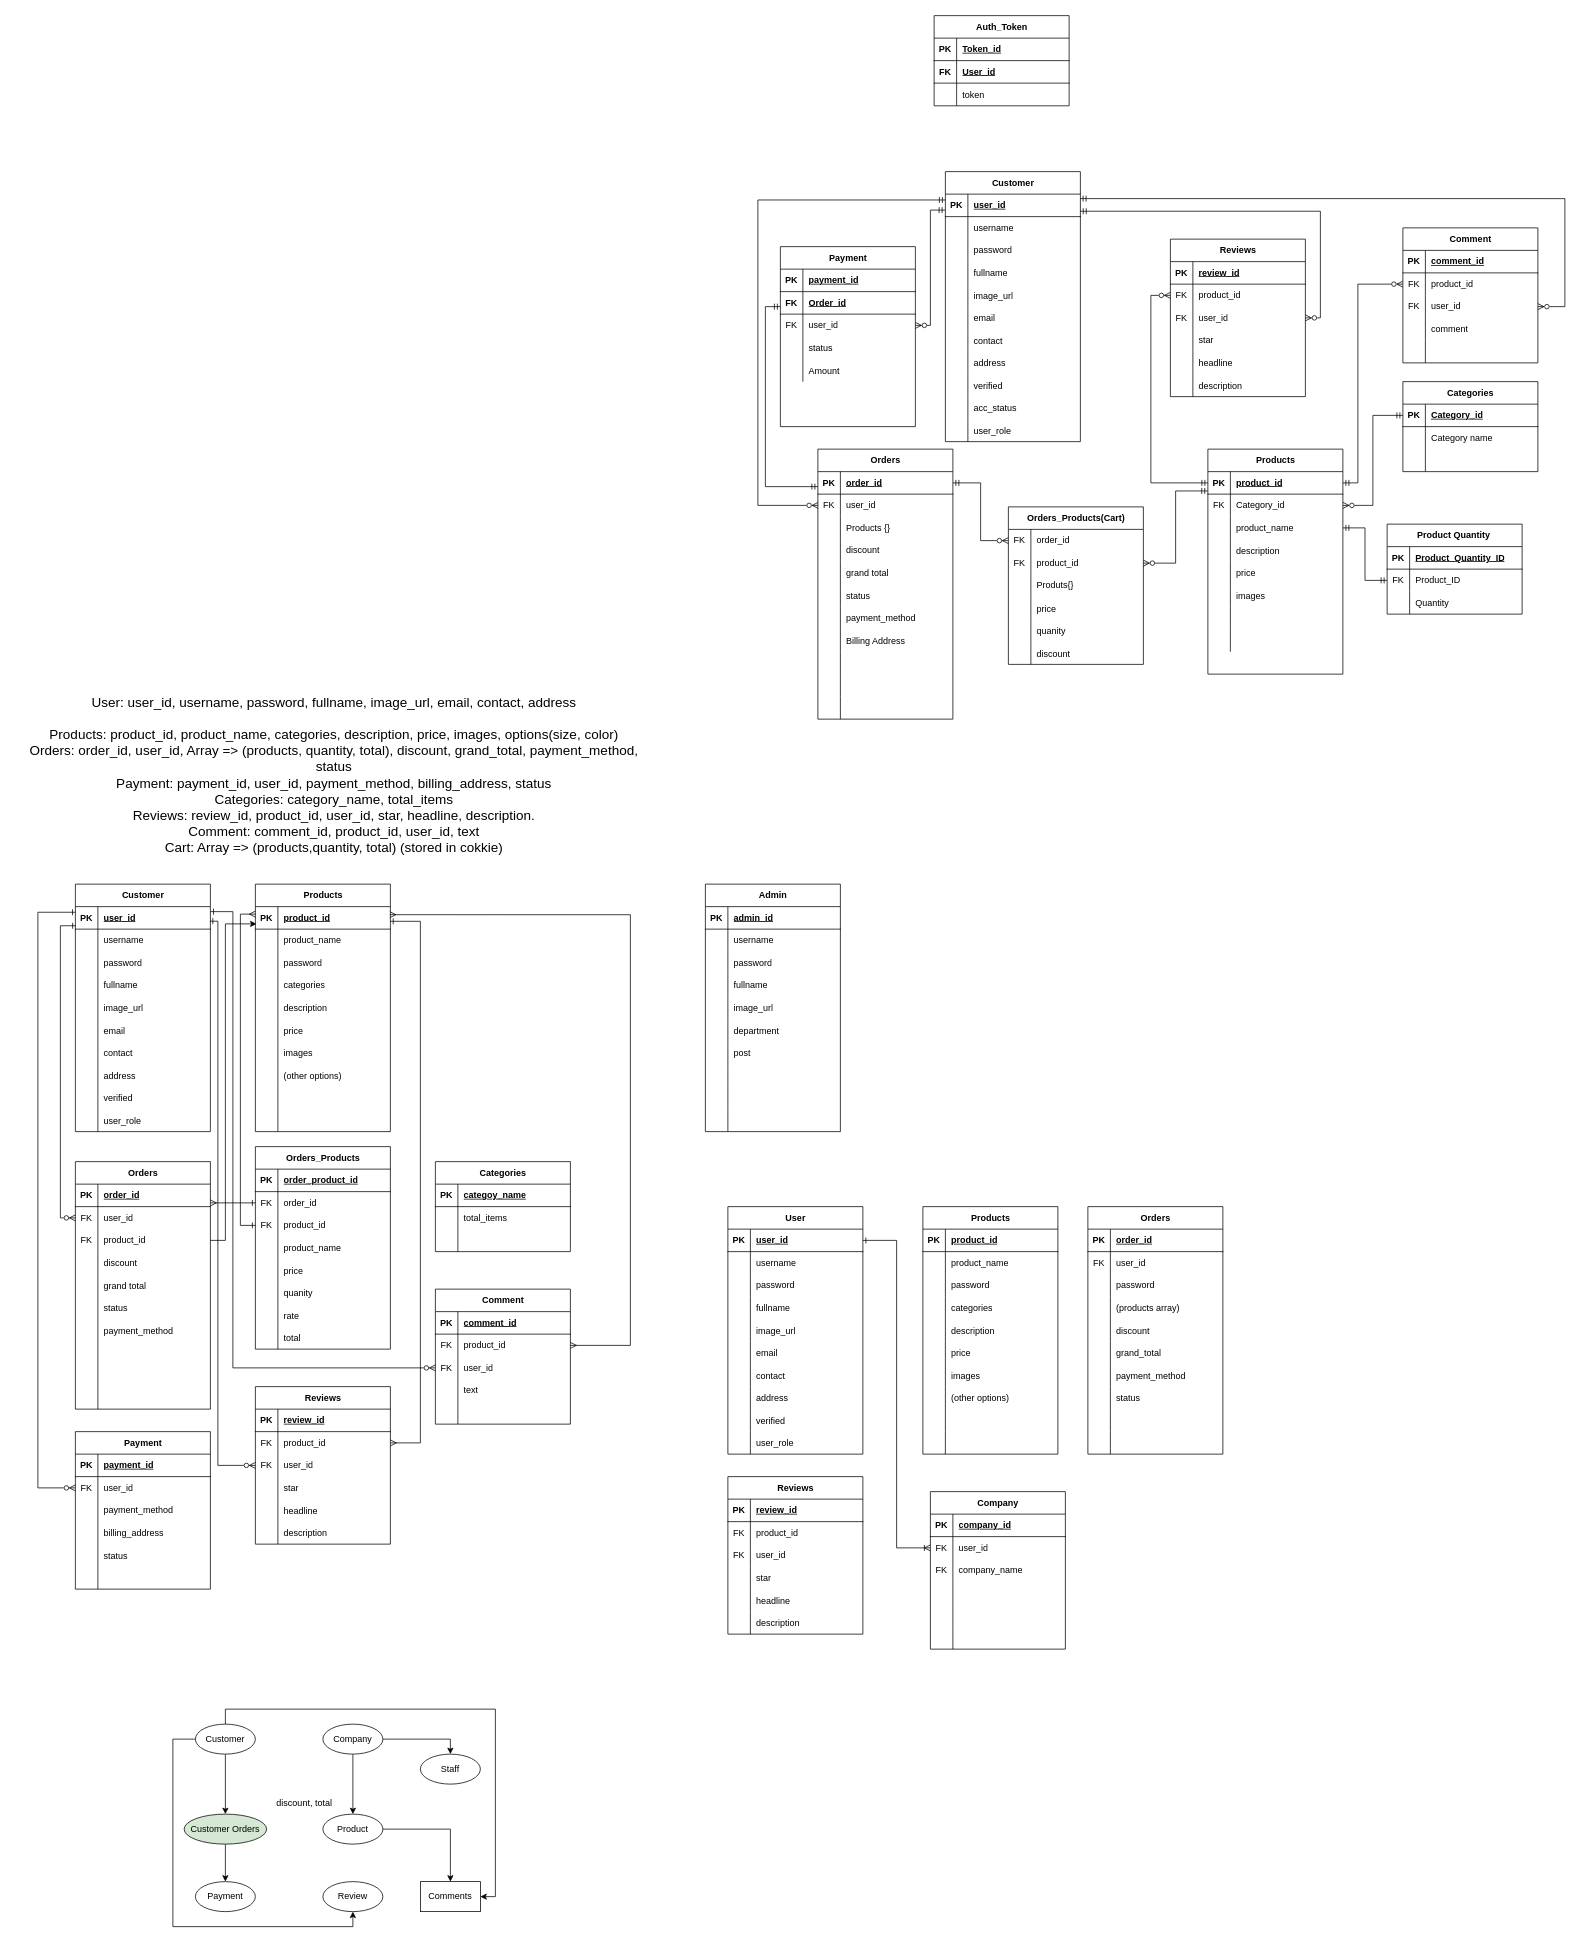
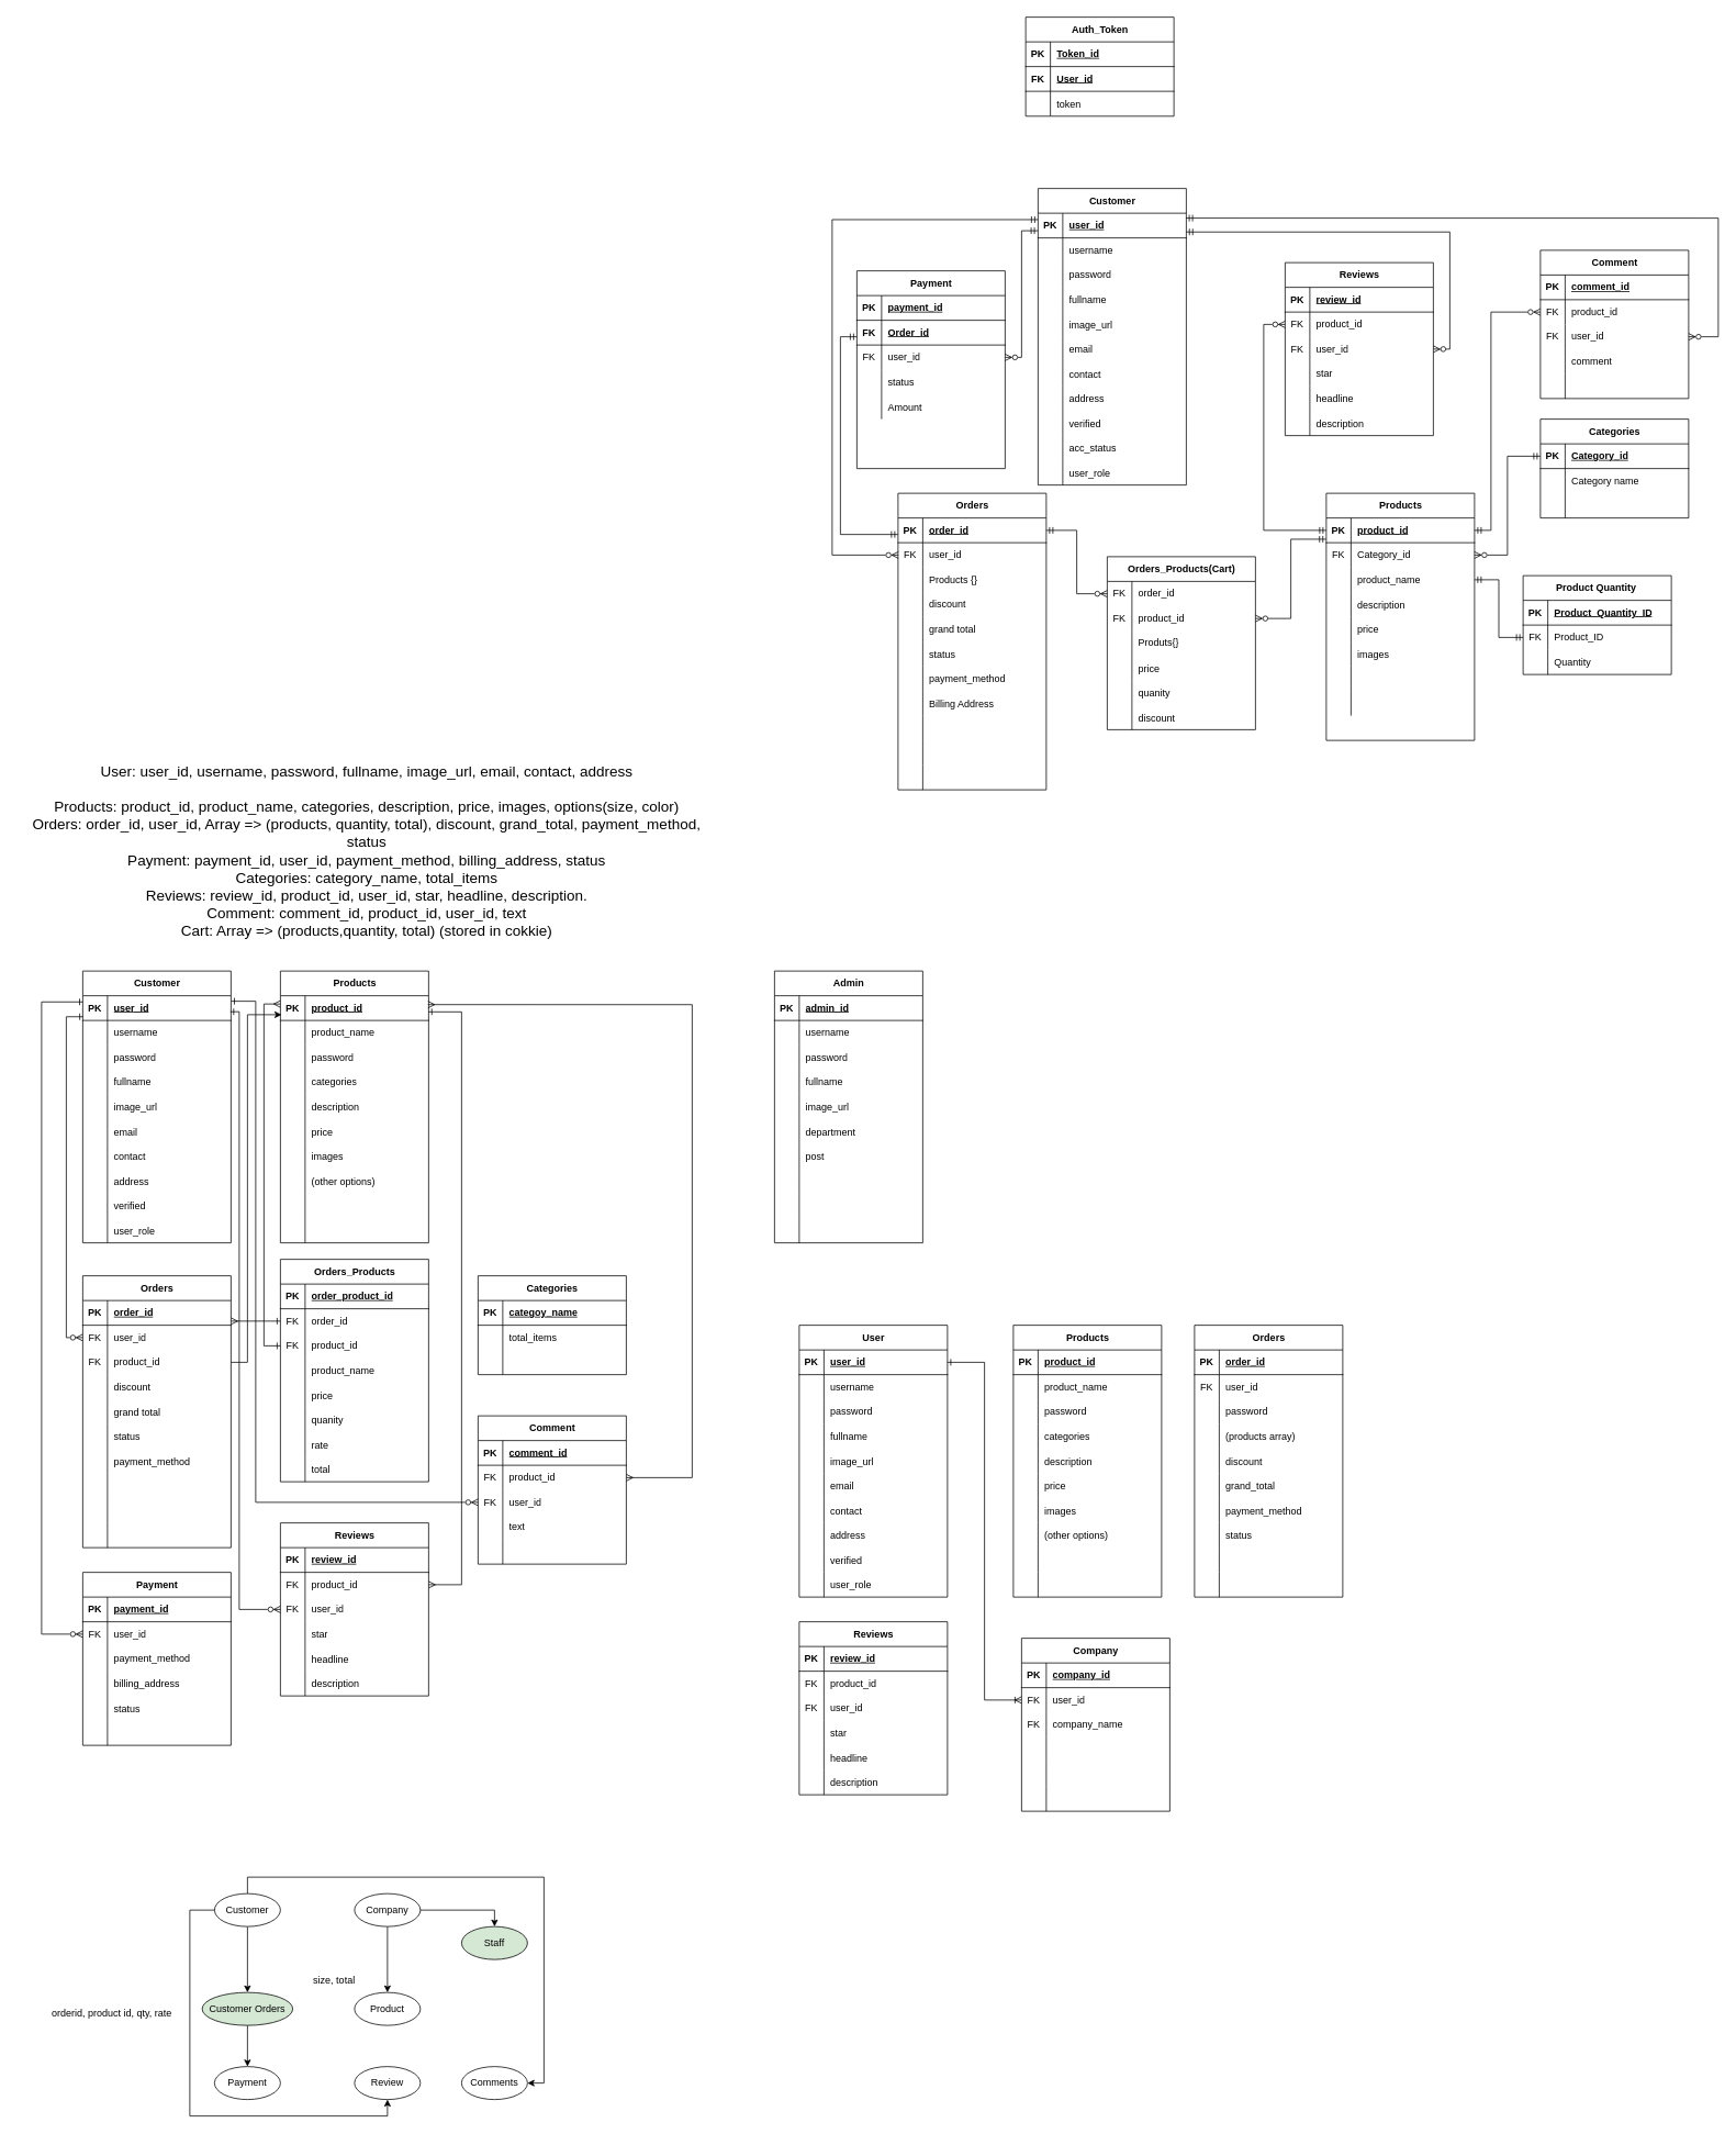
- <mxCell id="341" value="Staff" style="ellipse;whiteSpace=wrap;html=1;" parent="1" vertex="1"><mxGeometry x="560" y="2338" width="80" height="40" as="geometry" /></mxCell>
+ <mxCell id="341" value="Staff" style="ellipse;whiteSpace=wrap;html=1;fillColor=#d5e8d4;" parent="1" vertex="1"><mxGeometry x="560" y="2338" width="80" height="40" as="geometry" /></mxCell>
- <mxCell id="345" value="discount, total" style="text;html=1;align=center;verticalAlign=middle;resizable=0;points=[];autosize=1;strokeColor=none;fillColor=none;" parent="1" vertex="1"><mxGeometry x="355" y="2388" width="100" height="30" as="geometry" /></mxCell>
+ <mxCell id="345" value="size, total" style="text;html=1;align=center;verticalAlign=middle;resizable=0;points=[];autosize=1;strokeColor=none;fillColor=none;" parent="1" vertex="1"><mxGeometry x="355" y="2388" width="100" height="30" as="geometry" /></mxCell>
+ <mxCell id="344" value="orderid, product id, qty, rate" style="text;html=1;align=center;verticalAlign=middle;resizable=0;points=[];autosize=1;strokeColor=none;fillColor=none;" parent="1" vertex="1"><mxGeometry x="50" y="2428" width="170" height="30" as="geometry" /></mxCell>
- <mxCell id="333" style="edgeStyle=orthogonalEdgeStyle;rounded=0;orthogonalLoop=1;jettySize=auto;html=1;" parent="1" source="334" target="343" edge="1"><mxGeometry relative="1" as="geometry" /></mxCell>
- <mxCell id="343" value="Comments" style="whiteSpace=wrap;html=1;rounded=0;" parent="1" vertex="1"><mxGeometry x="560" y="2508" width="80" height="40" as="geometry" /></mxCell>
+ <mxCell id="343" value="Comments" style="ellipse;whiteSpace=wrap;html=1;" parent="1" vertex="1"><mxGeometry x="560" y="2508" width="80" height="40" as="geometry" /></mxCell>
